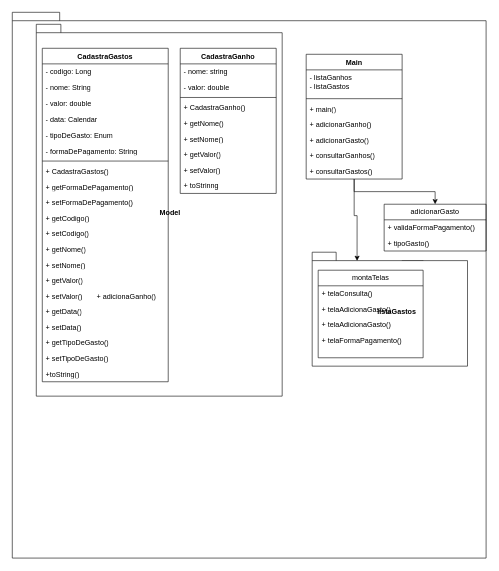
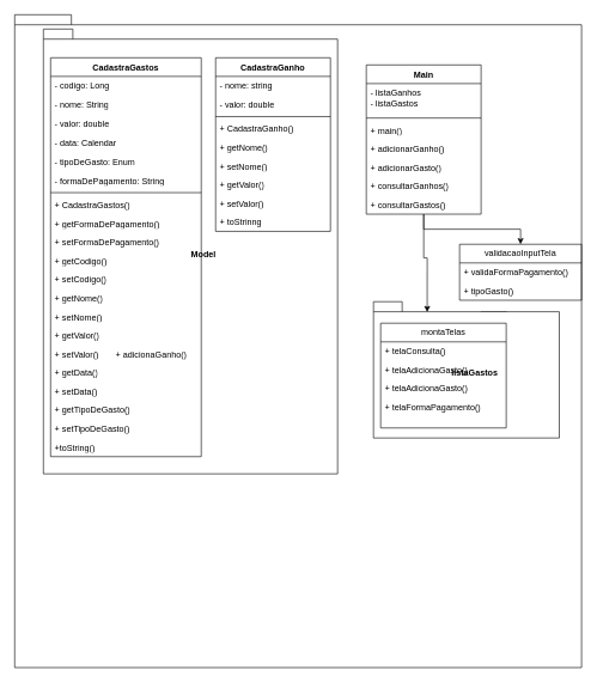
- <mxCell id="16" value="adicionarGasto" style="swimlane;fontStyle=0;childLayout=stackLayout;horizontal=1;startSize=26;fillColor=none;horizontalStack=0;resizeParent=1;resizeParentMax=0;resizeLast=0;collapsible=1;marginBottom=0;whiteSpace=wrap;html=1;" vertex="1" parent="1"><mxGeometry x="640" y="340" width="170" height="78" as="geometry" /></mxCell>
+ <mxCell id="16" value="validacaoInputTela" style="swimlane;fontStyle=0;childLayout=stackLayout;horizontal=1;startSize=26;fillColor=none;horizontalStack=0;resizeParent=1;resizeParentMax=0;resizeLast=0;collapsible=1;marginBottom=0;whiteSpace=wrap;html=1;" vertex="1" parent="1"><mxGeometry x="640" y="340" width="170" height="78" as="geometry" /></mxCell>
